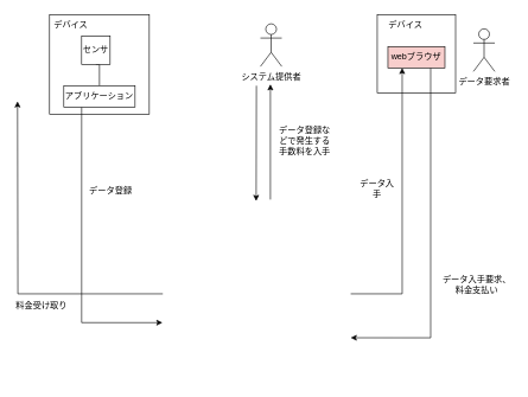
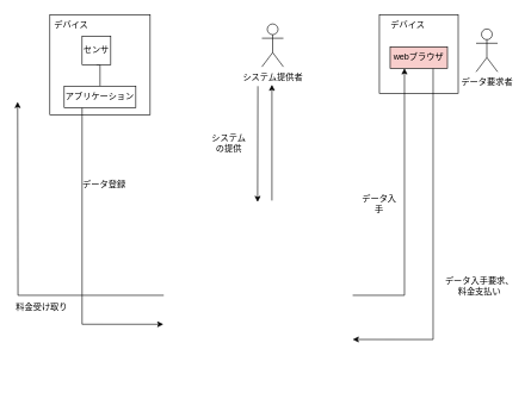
- <mxCell id="23" value="データ登録などで発生する手数料を入手" style="text;html=1;strokeColor=none;fillColor=none;align=center;verticalAlign=middle;whiteSpace=wrap;rounded=0;" vertex="1" parent="1"><mxGeometry x="387" y="182" width="81" height="30" as="geometry" /></mxCell>
+ <mxCell id="24" value="システムの提供" style="text;html=1;strokeColor=none;fillColor=none;align=center;verticalAlign=middle;whiteSpace=wrap;rounded=0;" vertex="1" parent="1"><mxGeometry x="289" y="184" width="60" height="30" as="geometry" /></mxCell>
- <mxCell id="18" value="データ入手" style="text;html=1;strokeColor=none;fillColor=none;align=center;verticalAlign=middle;whiteSpace=wrap;rounded=0;" parent="1" vertex="1"><mxGeometry x="499" y="250" width="60" height="30" as="geometry" /></mxCell>
+ <mxCell id="18" value="データ入手" style="text;html=1;strokeColor=none;fillColor=none;align=center;verticalAlign=middle;whiteSpace=wrap;rounded=0;" parent="1" vertex="1"><mxGeometry x="499" y="270" width="60" height="30" as="geometry" /></mxCell>
- <mxCell id="16" value="データ登録" style="text;html=1;strokeColor=none;fillColor=none;align=center;verticalAlign=middle;whiteSpace=wrap;rounded=0;" parent="1" vertex="1"><mxGeometry x="120" y="252" width="70" height="30" as="geometry" /></mxCell>
+ <mxCell id="16" value="データ登録" style="text;html=1;strokeColor=none;fillColor=none;align=center;verticalAlign=middle;whiteSpace=wrap;rounded=0;" parent="1" vertex="1"><mxGeometry x="110" y="242" width="70" height="30" as="geometry" /></mxCell>
